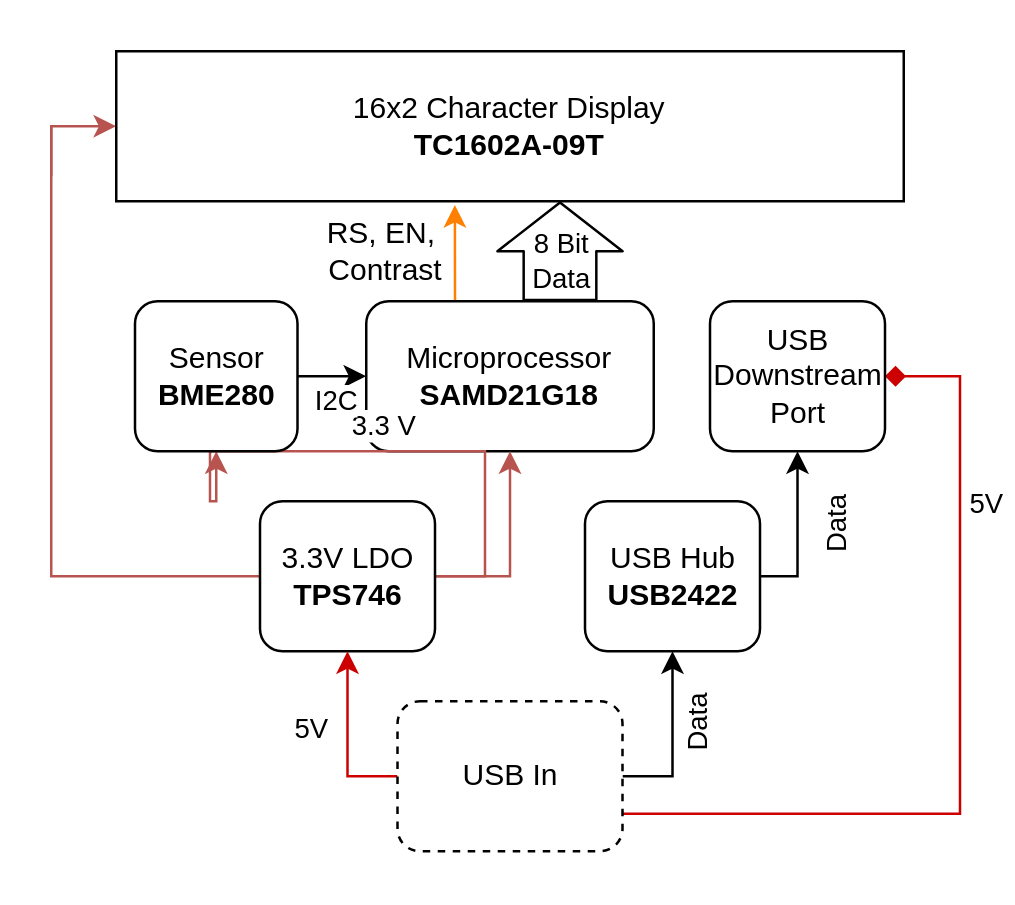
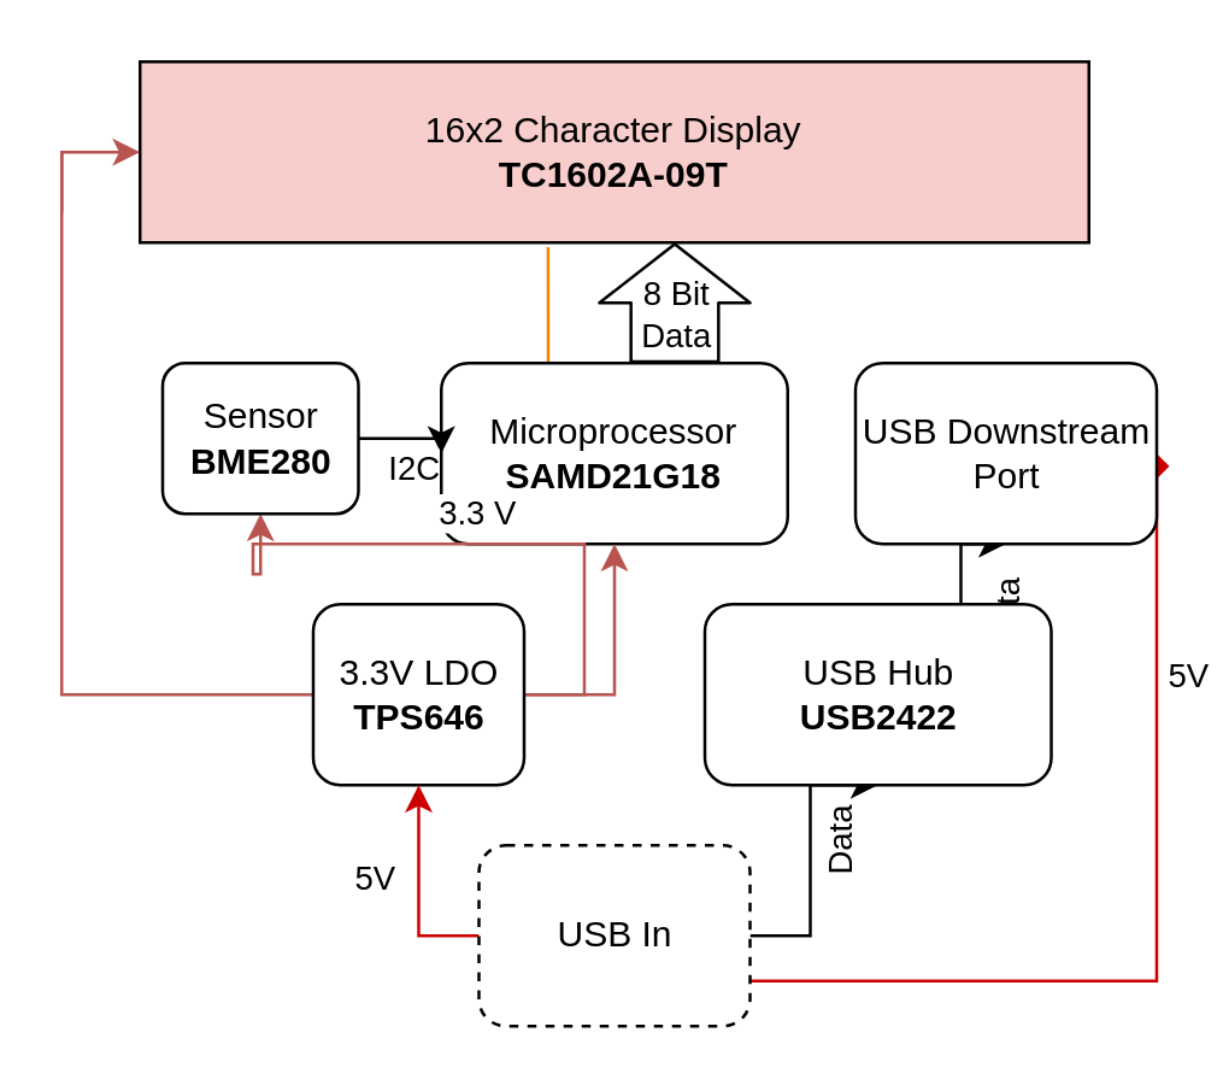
- <mxCell id="3" value="16x2 Character Display&lt;br&gt;&lt;b&gt;TC1602A-09T&lt;/b&gt;" style="rounded=0;whiteSpace=wrap;html=1;" parent="1" vertex="1"><mxGeometry x="46" y="20" width="315" height="60" as="geometry" /></mxCell>
+ <mxCell id="3" value="16x2 Character Display&lt;br&gt;&lt;b&gt;TC1602A-09T&lt;/b&gt;" style="rounded=0;whiteSpace=wrap;html=1;fillColor=#f8cecc;" parent="1" vertex="1"><mxGeometry x="46" y="20" width="315" height="60" as="geometry" /></mxCell>
- <mxCell id="4" style="edgeStyle=orthogonalEdgeStyle;rounded=0;orthogonalLoop=1;jettySize=auto;html=1;exitX=0.25;exitY=0;exitDx=0;exitDy=0;entryX=0.43;entryY=1.025;entryDx=0;entryDy=0;entryPerimeter=0;startArrow=none;startFill=0;endArrow=classic;endFill=1;strokeColor=#FF8000;" parent="1" source="5" target="3" edge="1"><mxGeometry relative="1" as="geometry"><Array as="points"><mxPoint x="181.5" y="120" /></Array></mxGeometry></mxCell>
+ <mxCell id="4" style="edgeStyle=orthogonalEdgeStyle;rounded=0;orthogonalLoop=1;jettySize=auto;html=1;exitX=0.25;exitY=0;exitDx=0;exitDy=0;entryX=0.43;entryY=1.025;entryDx=0;entryDy=0;entryPerimeter=0;startArrow=none;startFill=0;endArrow=none;endFill=1;strokeColor=#FF8000;" parent="1" source="5" target="3" edge="1"><mxGeometry relative="1" as="geometry"><Array as="points"><mxPoint x="181.5" y="120" /></Array></mxGeometry></mxCell>
- <mxCell id="25" value="RS, EN,&amp;nbsp;&lt;br&gt;Contrast" style="text;html=1;strokeColor=none;fillColor=none;align=center;verticalAlign=middle;whiteSpace=wrap;rounded=0;" parent="1" vertex="1"><mxGeometry x="128.5" y="90" width="50" height="20" as="geometry" /></mxCell>
- <mxCell id="18" value="Sensor&lt;br&gt;&lt;b&gt;BME280&lt;/b&gt;" style="rounded=1;whiteSpace=wrap;html=1;" parent="1" vertex="1"><mxGeometry x="53.5" y="120" width="65" height="60" as="geometry" /></mxCell>
+ <mxCell id="18" value="Sensor&lt;br&gt;&lt;b&gt;BME280&lt;/b&gt;" style="rounded=1;whiteSpace=wrap;html=1;" parent="1" vertex="1"><mxGeometry x="53.5" y="120" width="65" height="50" as="geometry" /></mxCell>
- <mxCell id="22" value="USB Downstream&lt;br&gt;Port" style="rounded=1;whiteSpace=wrap;html=1;" parent="1" vertex="1"><mxGeometry x="283.5" y="120" width="70" height="60" as="geometry" /></mxCell>
+ <mxCell id="22" value="USB Downstream&lt;br&gt;Port" style="rounded=1;whiteSpace=wrap;html=1;" parent="1" vertex="1"><mxGeometry x="283.5" y="120" width="100" height="60" as="geometry" /></mxCell>
- <mxCell id="9" value="3.3V LDO&lt;br&gt;&lt;b&gt;TPS746&lt;/b&gt;" style="rounded=1;whiteSpace=wrap;html=1;" parent="1" vertex="1"><mxGeometry x="103.5" y="200" width="70" height="60" as="geometry" /></mxCell>
+ <mxCell id="9" value="3.3V LDO&lt;br&gt;&lt;b&gt;TPS646&lt;/b&gt;" style="rounded=1;whiteSpace=wrap;html=1;" parent="1" vertex="1"><mxGeometry x="103.5" y="200" width="70" height="60" as="geometry" /></mxCell>
- <mxCell id="21" value="USB Hub&lt;br&gt;&lt;b&gt;USB2422&lt;/b&gt;" style="rounded=1;whiteSpace=wrap;html=1;" parent="1" vertex="1"><mxGeometry x="233.5" y="200" width="70" height="60" as="geometry" /></mxCell>
+ <mxCell id="21" value="USB Hub&lt;br&gt;&lt;b&gt;USB2422&lt;/b&gt;" style="rounded=1;whiteSpace=wrap;html=1;" parent="1" vertex="1"><mxGeometry x="233.5" y="200" width="115" height="60" as="geometry" /></mxCell>
